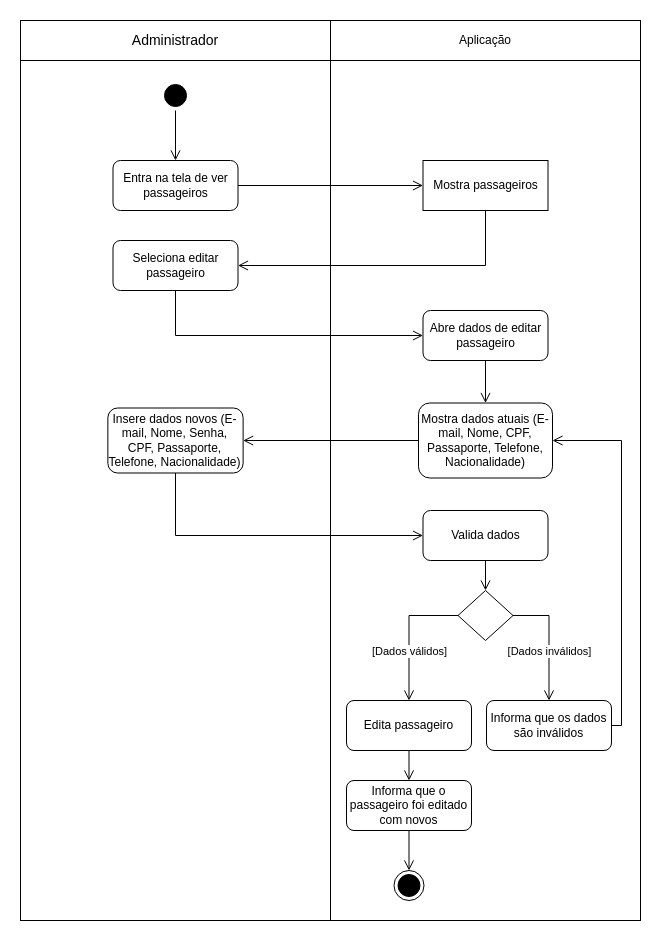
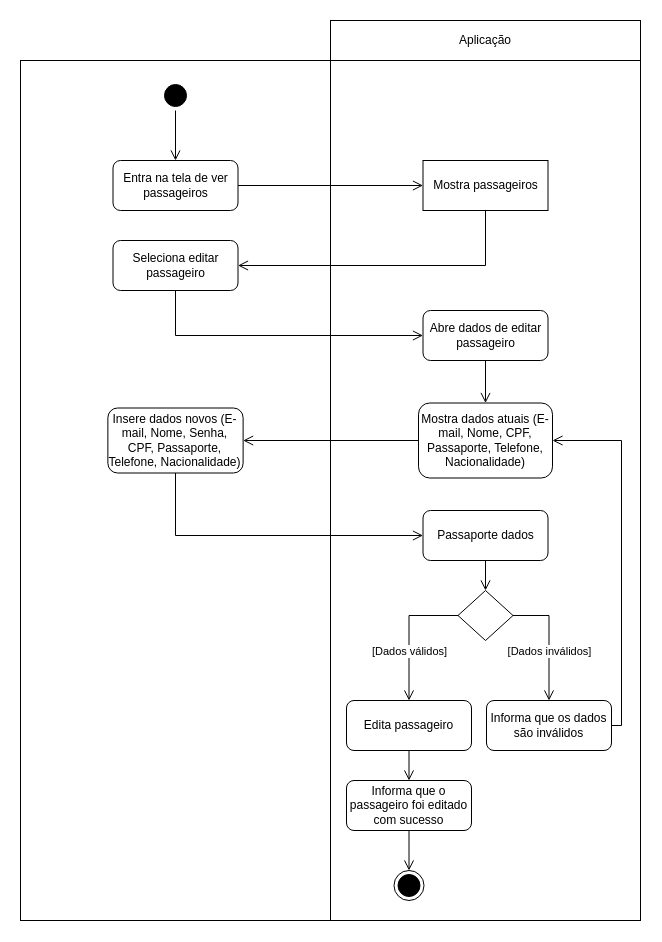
- <mxCell id="4" value="&lt;font style=&quot;font-size: 14px;&quot;&gt;Administrador&lt;/font&gt;" style="rounded=0;whiteSpace=wrap;html=1;" parent="1" vertex="1"><mxGeometry x="20" y="20" width="310" height="40" as="geometry" /></mxCell>
- <mxCell id="12" value="Valida dados" style="rounded=1;whiteSpace=wrap;html=1;" parent="1" vertex="1"><mxGeometry x="422.5" y="510" width="125" height="50" as="geometry" /></mxCell>
+ <mxCell id="12" value="Passaporte dados" style="rounded=1;whiteSpace=wrap;html=1;" parent="1" vertex="1"><mxGeometry x="422.5" y="510" width="125" height="50" as="geometry" /></mxCell>
- <mxCell id="21" value="&lt;div&gt;Informa que o passageiro foi editado com novos&lt;br&gt;&lt;/div&gt;" style="rounded=1;whiteSpace=wrap;html=1;" parent="1" vertex="1"><mxGeometry x="346" y="780" width="125" height="50" as="geometry" /></mxCell>
+ <mxCell id="21" value="&lt;div&gt;Informa que o passageiro foi editado com sucesso&lt;br&gt;&lt;/div&gt;" style="rounded=1;whiteSpace=wrap;html=1;" parent="1" vertex="1"><mxGeometry x="346" y="780" width="125" height="50" as="geometry" /></mxCell>
